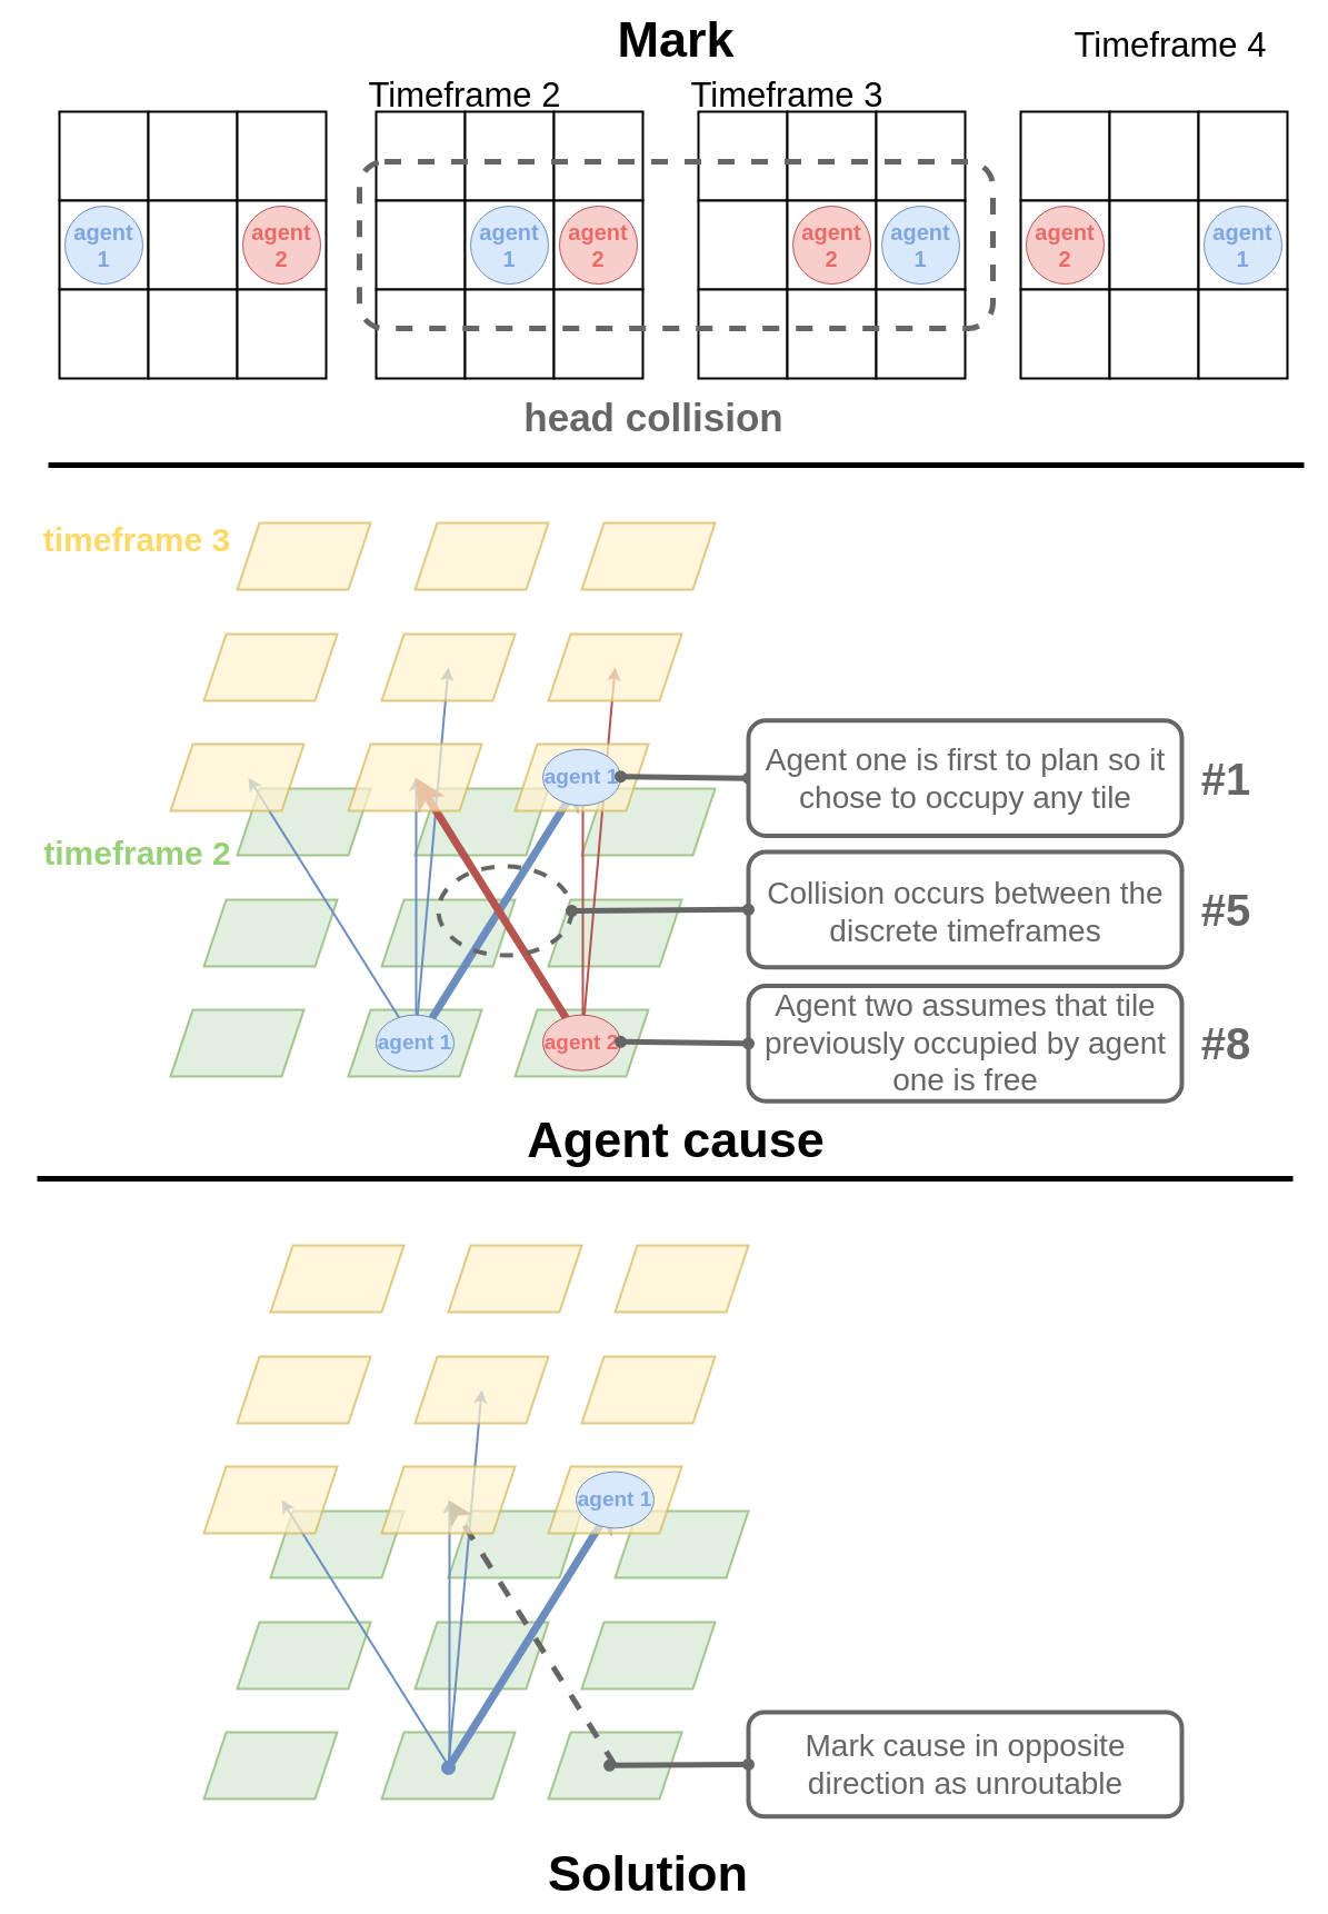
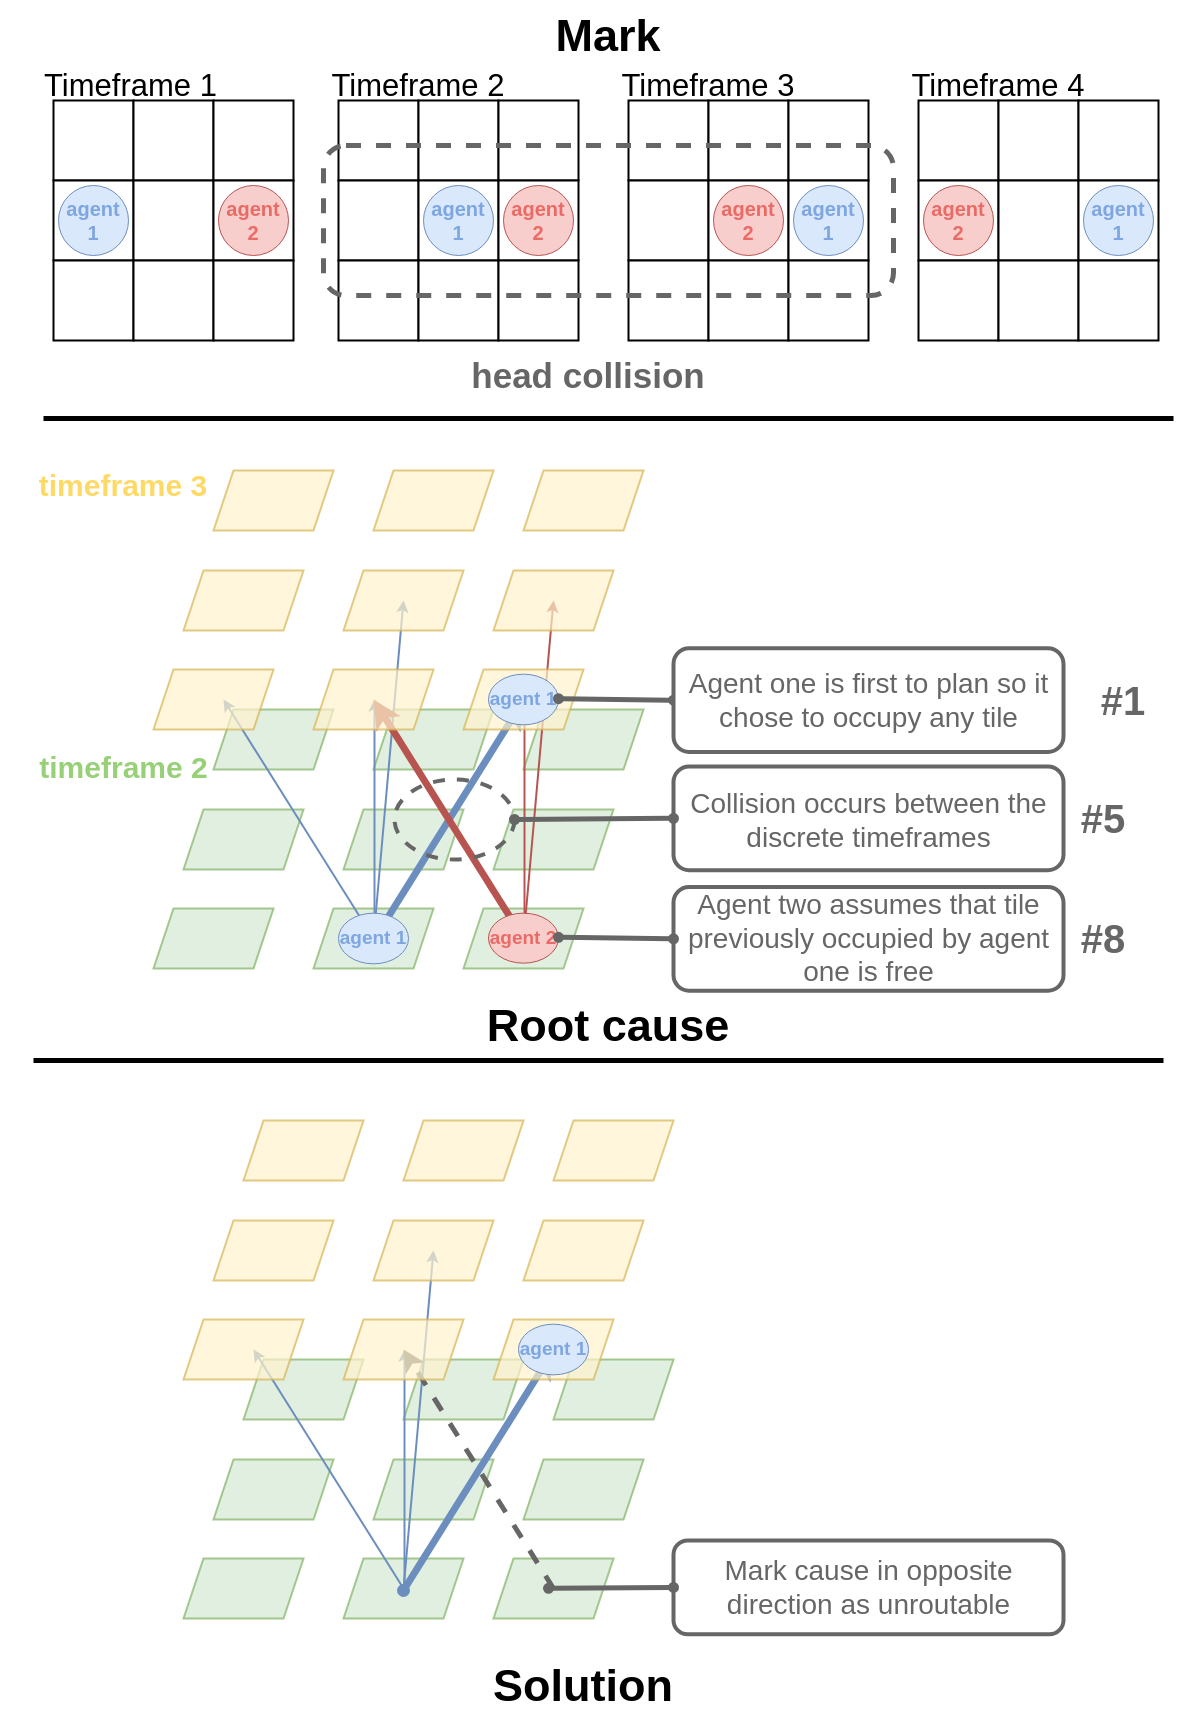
- <mxCell id="61" value="Timeframe 4" style="text;html=1;strokeColor=none;fillColor=none;align=center;verticalAlign=middle;whiteSpace=wrap;rounded=0;fontSize=31;strokeWidth=2;" parent="1" vertex="1"><mxGeometry x="958" y="25" width="190" height="30" as="geometry" /></mxCell>
+ <mxCell id="61" value="Timeframe 4" style="text;html=1;strokeColor=none;fillColor=none;align=center;verticalAlign=middle;whiteSpace=wrap;rounded=0;fontSize=31;strokeWidth=2;" parent="1" vertex="1"><mxGeometry x="903" y="70" width="190" height="30" as="geometry" /></mxCell>
+ <mxCell id="25" value="Timeframe 1" style="text;html=1;strokeColor=none;fillColor=none;align=center;verticalAlign=middle;whiteSpace=wrap;rounded=0;fontSize=31;strokeWidth=2;" parent="1" vertex="1"><mxGeometry x="38" y="70" width="185" height="30" as="geometry" /></mxCell>
- <mxCell id="93" value="&lt;b&gt;&lt;font color=&quot;#666666&quot; style=&quot;font-size: 40px;&quot;&gt;#1&lt;/font&gt;&lt;/b&gt;" style="text;html=1;strokeColor=none;fillColor=none;align=center;verticalAlign=middle;whiteSpace=wrap;rounded=0;strokeWidth=4;fontSize=20;fontColor=#FFD966;" parent="1" vertex="1"><mxGeometry x="1073" y="684.69" width="60" height="30" as="geometry" /></mxCell>
+ <mxCell id="93" value="&lt;b&gt;&lt;font color=&quot;#666666&quot; style=&quot;font-size: 40px;&quot;&gt;#1&lt;/font&gt;&lt;/b&gt;" style="text;html=1;strokeColor=none;fillColor=none;align=center;verticalAlign=middle;whiteSpace=wrap;rounded=0;strokeWidth=4;fontSize=20;fontColor=#FFD966;" parent="1" vertex="1"><mxGeometry x="1093" y="684.69" width="60" height="30" as="geometry" /></mxCell>
- <mxCell id="65" value="&lt;font style=&quot;font-size: 45px;&quot;&gt;&lt;b style=&quot;font-size: 45px;&quot;&gt;Agent cause&lt;/b&gt;&lt;/font&gt;" style="text;html=1;strokeColor=none;fillColor=none;align=center;verticalAlign=middle;whiteSpace=wrap;rounded=0;fontSize=45;" parent="1" vertex="1"><mxGeometry x="453" y="1010" width="310" height="30" as="geometry" /></mxCell>
+ <mxCell id="65" value="&lt;font style=&quot;font-size: 45px;&quot;&gt;&lt;b style=&quot;font-size: 45px;&quot;&gt;Root cause&lt;/b&gt;&lt;/font&gt;" style="text;html=1;strokeColor=none;fillColor=none;align=center;verticalAlign=middle;whiteSpace=wrap;rounded=0;fontSize=45;" parent="1" vertex="1"><mxGeometry x="453" y="1010" width="310" height="30" as="geometry" /></mxCell>
